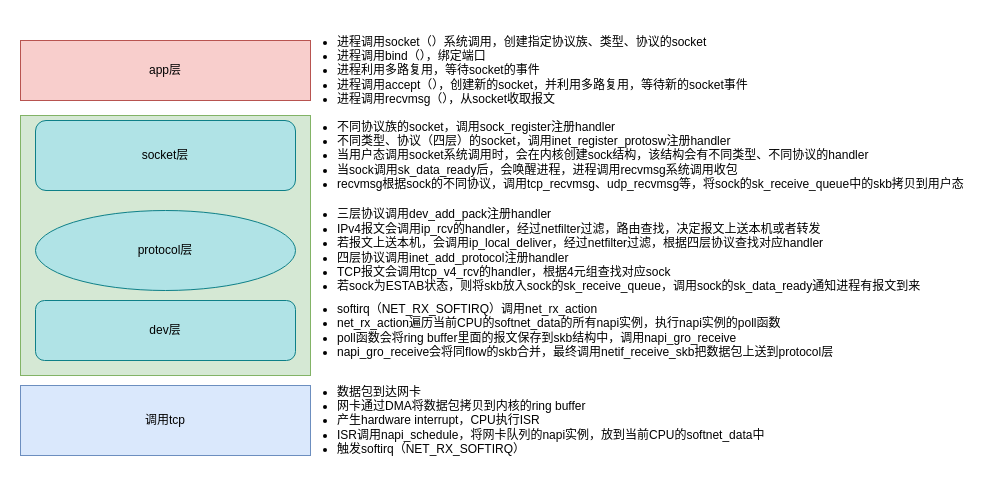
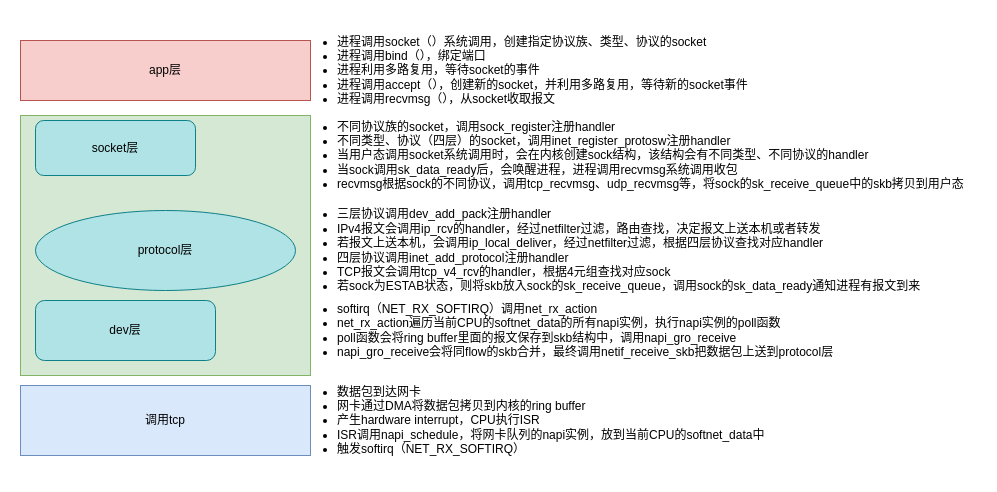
- <mxCell id="5" value="socket层" style="rounded=1;whiteSpace=wrap;html=1;fillColor=#b0e3e6;strokeColor=#0e8088;" vertex="1" parent="1"><mxGeometry x="35" y="120" width="260" height="70" as="geometry" /></mxCell>
+ <mxCell id="5" value="socket层" style="rounded=1;whiteSpace=wrap;html=1;fillColor=#b0e3e6;strokeColor=#0e8088;" vertex="1" parent="1"><mxGeometry x="35" y="120" width="160" height="55" as="geometry" /></mxCell>
- <mxCell id="7" value="dev层" style="rounded=1;whiteSpace=wrap;html=1;fillColor=#b0e3e6;strokeColor=#0e8088;" vertex="1" parent="1"><mxGeometry x="35" y="300" width="260" height="60" as="geometry" /></mxCell>
+ <mxCell id="7" value="dev层" style="rounded=1;whiteSpace=wrap;html=1;fillColor=#b0e3e6;strokeColor=#0e8088;" vertex="1" parent="1"><mxGeometry x="35" y="300" width="180" height="60" as="geometry" /></mxCell>
